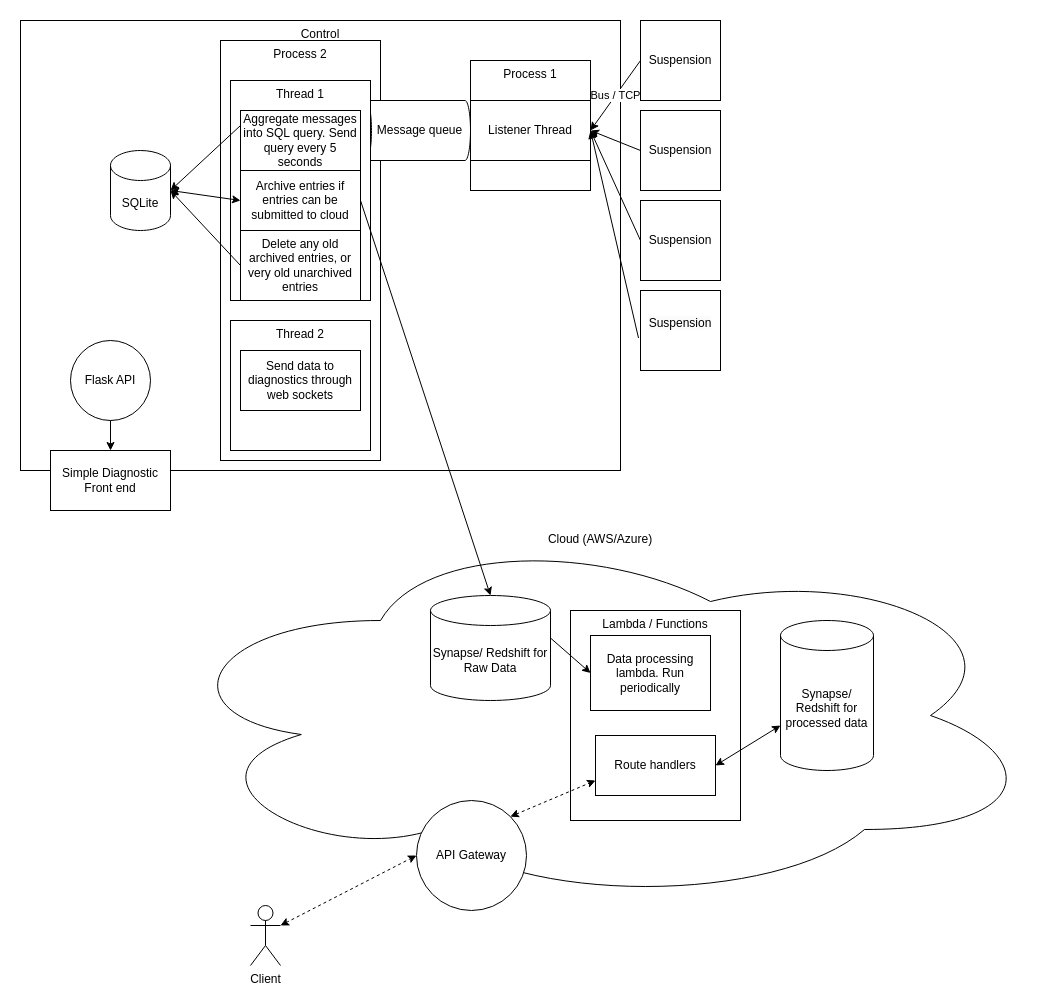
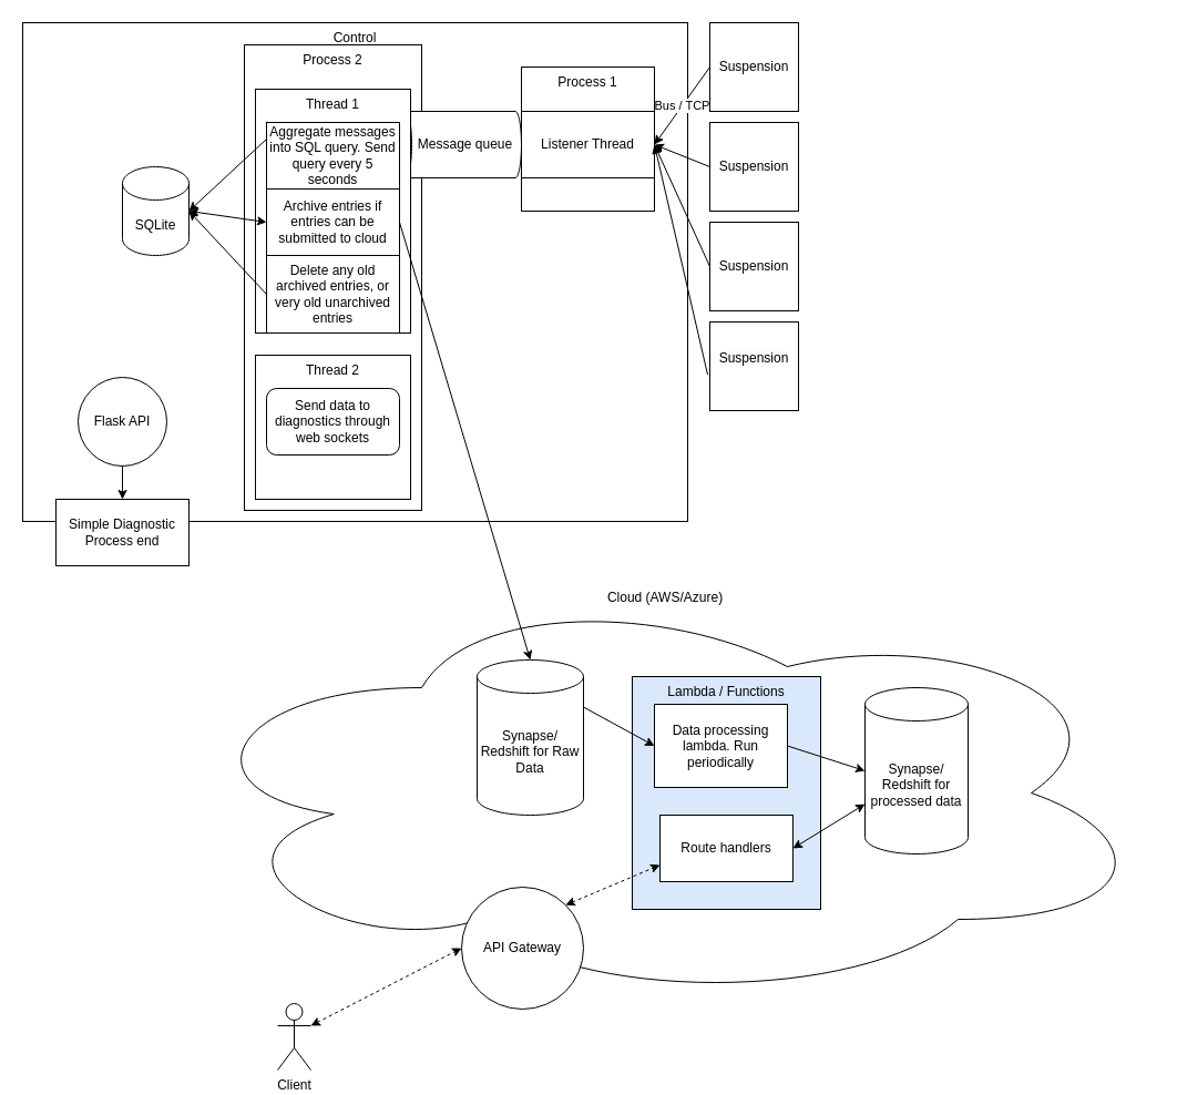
- <mxCell id="38" value="Send data to diagnostics through web sockets" style="rounded=0;whiteSpace=wrap;html=1;" vertex="1" parent="1"><mxGeometry x="240" y="350" width="120" height="60" as="geometry" /></mxCell>
+ <mxCell id="38" value="Send data to diagnostics through web sockets" style="whiteSpace=wrap;html=1;rounded=1;" vertex="1" parent="1"><mxGeometry x="240" y="350" width="120" height="60" as="geometry" /></mxCell>
- <mxCell id="23" value="Simple Diagnostic Front end" style="rounded=0;whiteSpace=wrap;html=1;" parent="1" vertex="1"><mxGeometry x="50" y="450" width="120" height="60" as="geometry" /></mxCell>
+ <mxCell id="23" value="Simple Diagnostic Process end" style="rounded=0;whiteSpace=wrap;html=1;" parent="1" vertex="1"><mxGeometry x="50" y="450" width="120" height="60" as="geometry" /></mxCell>
- <mxCell id="25" value="Synapse/ Redshift for Raw Data" style="shape=cylinder3;whiteSpace=wrap;html=1;boundedLbl=1;backgroundOutline=1;size=15;" parent="1" vertex="1"><mxGeometry x="430" y="595" width="120" height="105" as="geometry" /></mxCell>
+ <mxCell id="25" value="Synapse/ Redshift for Raw Data" style="shape=cylinder3;whiteSpace=wrap;html=1;boundedLbl=1;backgroundOutline=1;size=15;" parent="1" vertex="1"><mxGeometry x="430" y="595" width="96" height="140" as="geometry" /></mxCell>
+ <mxCell id="30" value="" style="endArrow=classic;html=1;rounded=0;exitX=1;exitY=0.5;exitDx=0;exitDy=0;entryX=0;entryY=0.5;entryDx=0;entryDy=0;entryPerimeter=0;" parent="1" source="27" target="28" edge="1"><mxGeometry width="50" height="50" relative="1" as="geometry"><mxPoint x="530" y="630" as="sourcePoint" /><mxPoint x="580" y="580" as="targetPoint" /></mxGeometry></mxCell>
- <mxCell id="26" value="Lambda / Functions" style="rounded=0;whiteSpace=wrap;html=1;verticalAlign=top;" parent="1" vertex="1"><mxGeometry x="570" y="610" width="170" height="210" as="geometry" /></mxCell>
+ <mxCell id="26" value="Lambda / Functions" style="rounded=0;whiteSpace=wrap;html=1;verticalAlign=top;fillColor=#dae8fc;" parent="1" vertex="1"><mxGeometry x="570" y="610" width="170" height="210" as="geometry" /></mxCell>
